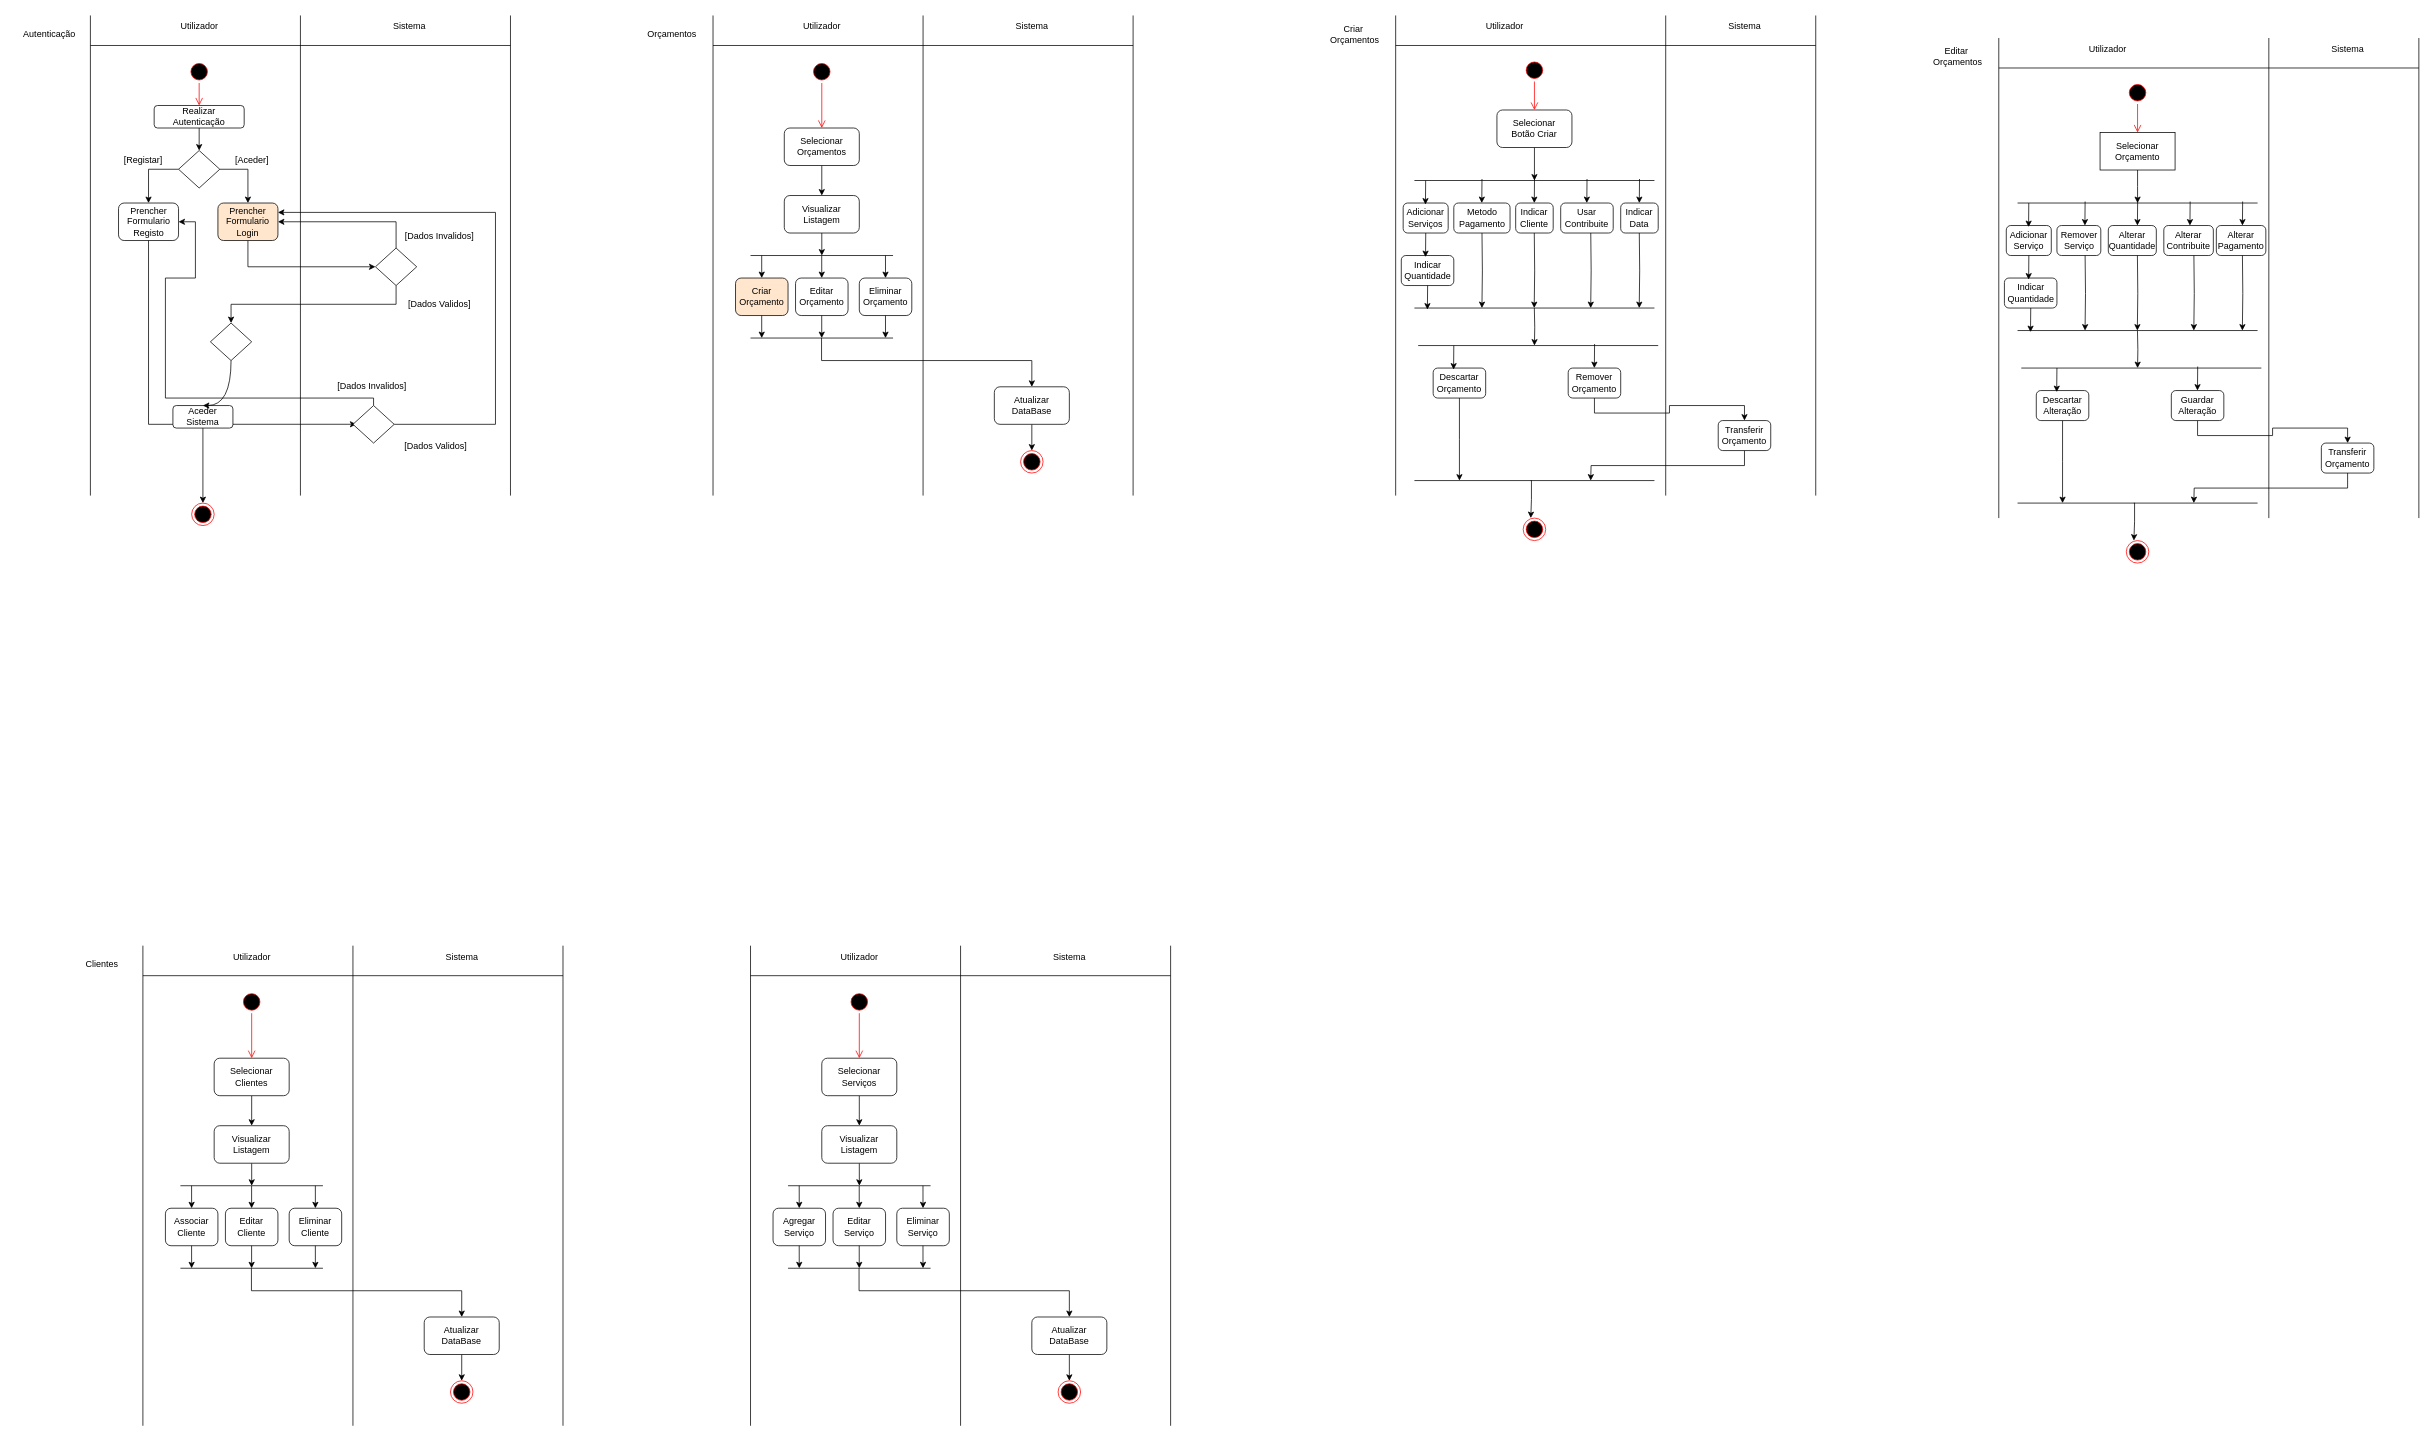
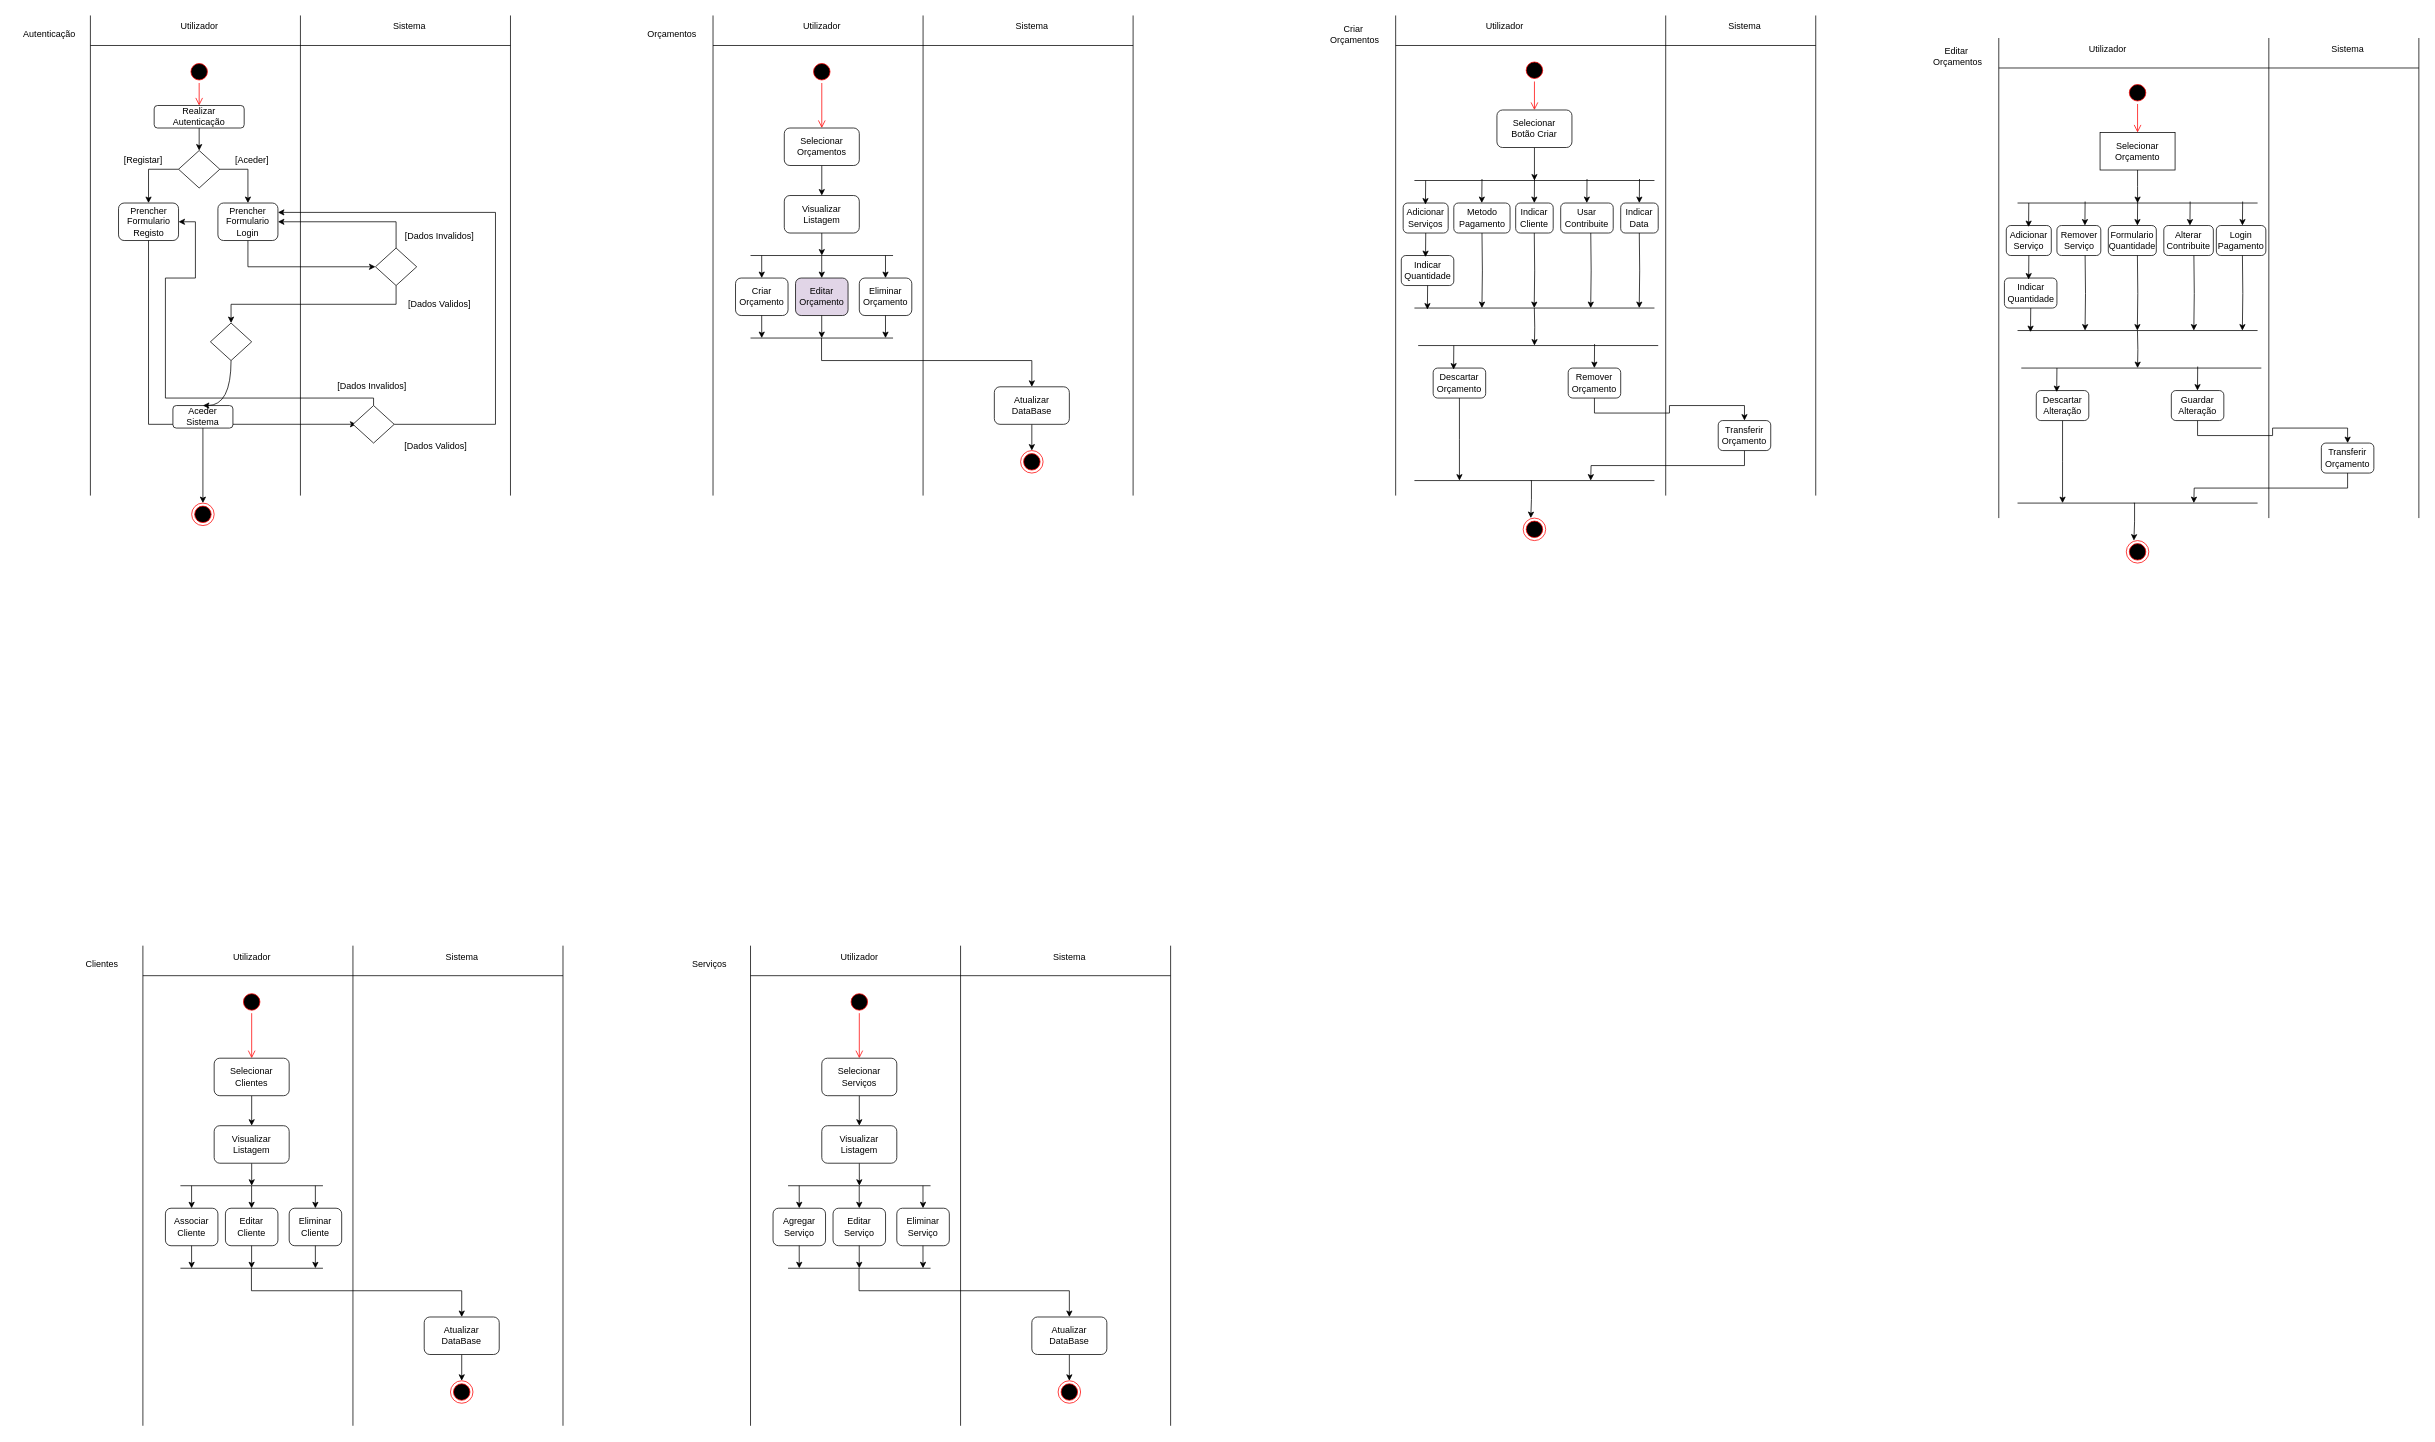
- <mxCell id="31" value="Prencher&lt;br&gt;&lt;div&gt;Formulario&lt;/div&gt;&lt;div&gt;Login&lt;/div&gt;" style="rounded=1;whiteSpace=wrap;html=1;fillColor=#ffe6cc;" parent="1" vertex="1"><mxGeometry x="290" y="270" width="80" height="50" as="geometry" /></mxCell>
+ <mxCell id="31" value="Prencher&lt;br&gt;&lt;div&gt;Formulario&lt;/div&gt;&lt;div&gt;Login&lt;/div&gt;" style="rounded=1;whiteSpace=wrap;html=1;" parent="1" vertex="1"><mxGeometry x="290" y="270" width="80" height="50" as="geometry" /></mxCell>
- <mxCell id="123" value="&lt;div&gt;Alterar&lt;/div&gt;&lt;div&gt;Quantidade&lt;/div&gt;" style="rounded=1;whiteSpace=wrap;html=1;" vertex="1" parent="1"><mxGeometry x="2810" y="300" width="64" height="40" as="geometry" /></mxCell>
+ <mxCell id="123" value="&lt;div&gt;Formulario&lt;/div&gt;&lt;div&gt;Quantidade&lt;/div&gt;" style="rounded=1;whiteSpace=wrap;html=1;" vertex="1" parent="1"><mxGeometry x="2810" y="300" width="64" height="40" as="geometry" /></mxCell>
- <mxCell id="125" value="Alterar&lt;br&gt;Pagamento" style="rounded=1;whiteSpace=wrap;html=1;" vertex="1" parent="1"><mxGeometry x="2954" y="300" width="66" height="40" as="geometry" /></mxCell>
+ <mxCell id="125" value="Login&lt;br&gt;Pagamento" style="rounded=1;whiteSpace=wrap;html=1;" vertex="1" parent="1"><mxGeometry x="2954" y="300" width="66" height="40" as="geometry" /></mxCell>
- <mxCell id="50" value="Criar&lt;br&gt;Orçamento" style="rounded=1;whiteSpace=wrap;html=1;fillColor=#ffe6cc;" parent="1" vertex="1"><mxGeometry x="980" y="370" width="70" height="50" as="geometry" /></mxCell>
+ <mxCell id="50" value="Criar&lt;br&gt;Orçamento" style="rounded=1;whiteSpace=wrap;html=1;" parent="1" vertex="1"><mxGeometry x="980" y="370" width="70" height="50" as="geometry" /></mxCell>
- <mxCell id="51" value="Editar&lt;br&gt;Orçamento" style="rounded=1;whiteSpace=wrap;html=1;" parent="1" vertex="1"><mxGeometry x="1060" y="370" width="70" height="50" as="geometry" /></mxCell>
+ <mxCell id="51" value="Editar&lt;br&gt;Orçamento" style="rounded=1;whiteSpace=wrap;html=1;fillColor=#e1d5e7;" parent="1" vertex="1"><mxGeometry x="1060" y="370" width="70" height="50" as="geometry" /></mxCell>
+ <mxCell id="179" value="Serviços" style="text;html=1;align=center;verticalAlign=middle;resizable=0;points=[];autosize=1;strokeColor=none;fillColor=none;" vertex="1" parent="1"><mxGeometry x="910" y="1270" width="70" height="30" as="geometry" /></mxCell>
